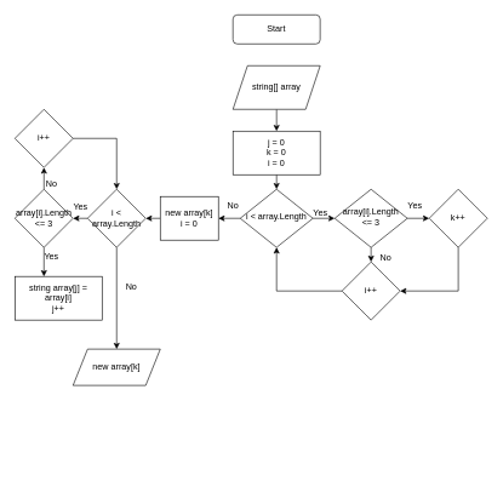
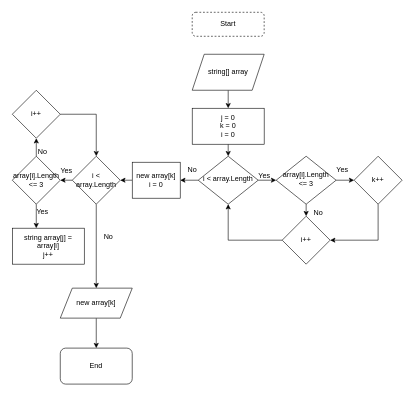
- <mxCell id="2" value="Start" style="rounded=1;whiteSpace=wrap;html=1;fontSize=12;glass=0;strokeWidth=1;shadow=0;" parent="1" vertex="1"><mxGeometry x="320" y="20" width="120" height="40" as="geometry" /></mxCell>
+ <mxCell id="2" value="Start" style="rounded=1;whiteSpace=wrap;html=1;fontSize=12;glass=0;strokeWidth=1;shadow=0;dashed=1;" parent="1" vertex="1"><mxGeometry x="320" y="20" width="120" height="40" as="geometry" /></mxCell>
+ <mxCell id="29" style="edgeStyle=orthogonalEdgeStyle;rounded=0;orthogonalLoop=1;jettySize=auto;html=1;exitX=0.5;exitY=1;exitDx=0;exitDy=0;entryX=0.5;entryY=0;entryDx=0;entryDy=0;" edge="1" parent="1" source="30" target="38"><mxGeometry relative="1" as="geometry" /></mxCell>
+ <mxCell id="38" value="End" style="rounded=1;whiteSpace=wrap;html=1;" vertex="1" parent="1"><mxGeometry x="100" y="580" width="120" height="60" as="geometry" /></mxCell>
